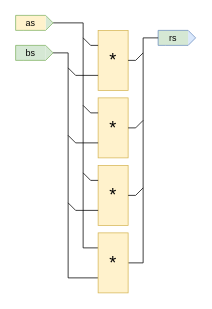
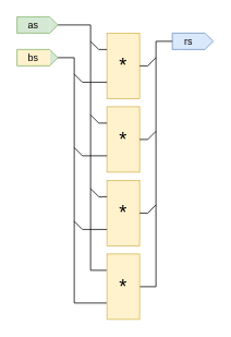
- <mxCell id="9" value="as" style="rounded=0;whiteSpace=wrap;html=1;strokeColor=none;container=0;fillColor=#fff2cc;glass=0;" vertex="1" parent="7"><mxGeometry width="40" height="20" as="geometry" /></mxCell>
+ <mxCell id="9" value="as" style="rounded=0;whiteSpace=wrap;html=1;strokeColor=none;container=0;fillColor=#d5e8d4;glass=0;" vertex="1" parent="7"><mxGeometry width="40" height="20" as="geometry" /></mxCell>
- <mxCell id="18" value="rs" style="rounded=0;whiteSpace=wrap;html=1;strokeColor=none;container=0;fillColor=#d5e8d4;glass=0;" vertex="1" parent="16"><mxGeometry width="40" height="20" as="geometry" /></mxCell>
+ <mxCell id="18" value="rs" style="rounded=0;whiteSpace=wrap;html=1;strokeColor=none;container=0;fillColor=#dae8fc;glass=0;" vertex="1" parent="16"><mxGeometry width="40" height="20" as="geometry" /></mxCell>
- <mxCell id="13" value="bs" style="rounded=0;whiteSpace=wrap;html=1;strokeColor=none;container=0;fillColor=#d5e8d4;glass=0;" vertex="1" parent="11"><mxGeometry width="40" height="20" as="geometry" /></mxCell>
+ <mxCell id="13" value="bs" style="rounded=0;whiteSpace=wrap;html=1;strokeColor=none;container=0;fillColor=#fff2cc;glass=0;" vertex="1" parent="11"><mxGeometry width="40" height="20" as="geometry" /></mxCell>
